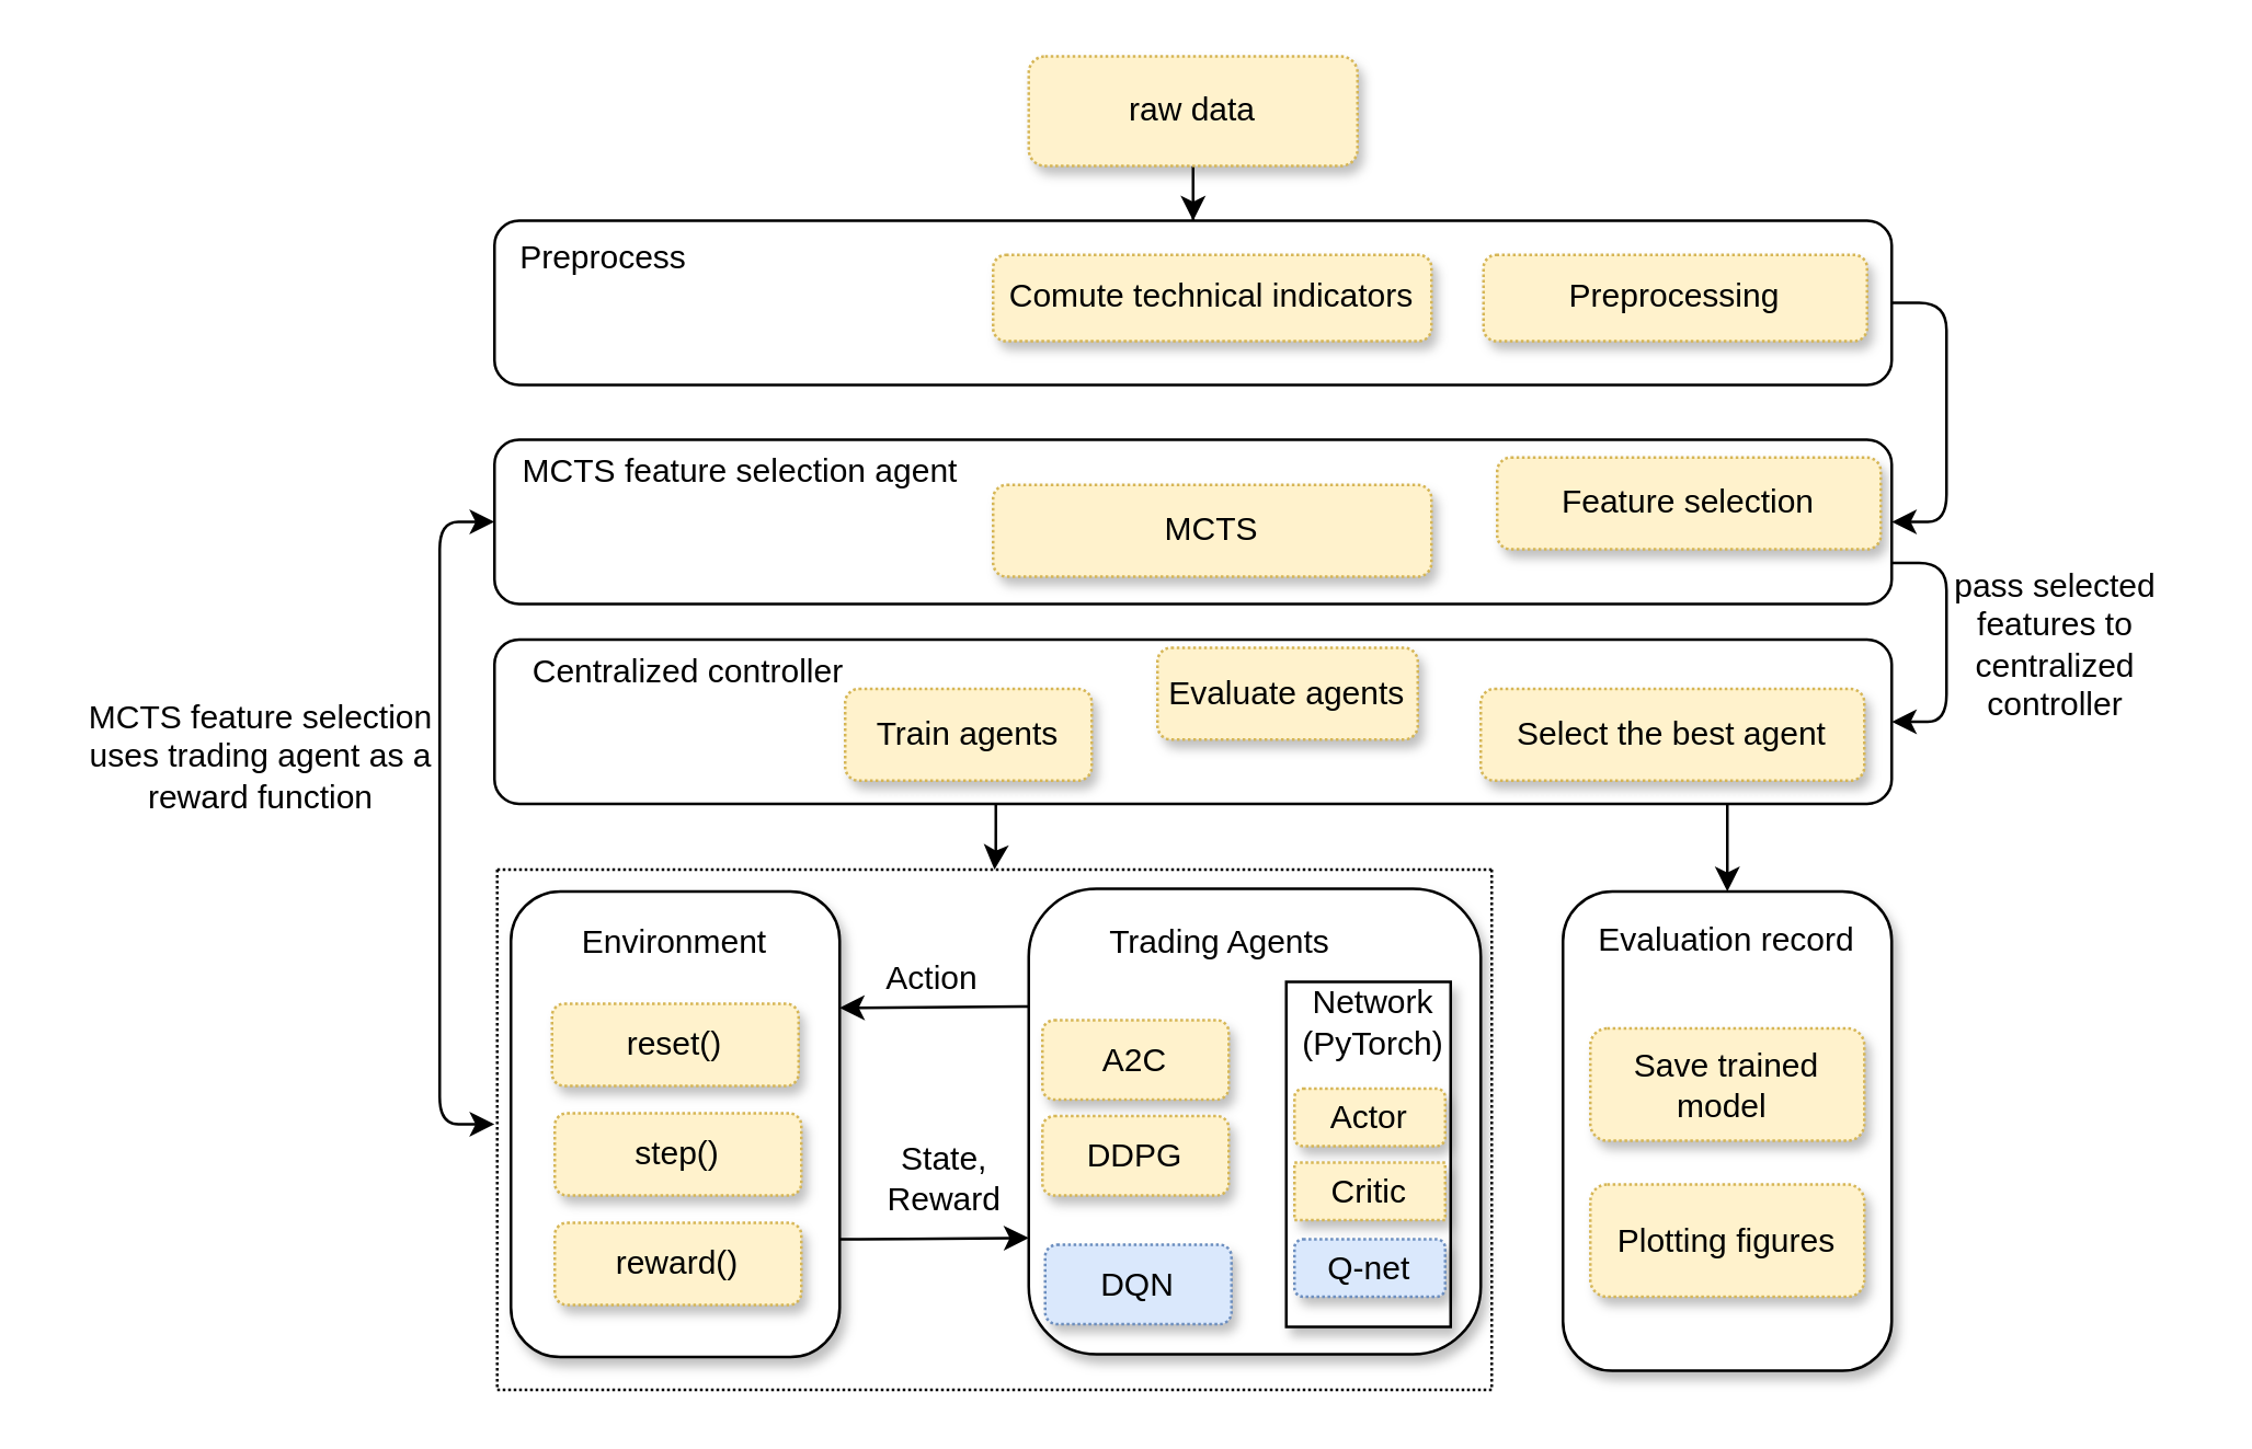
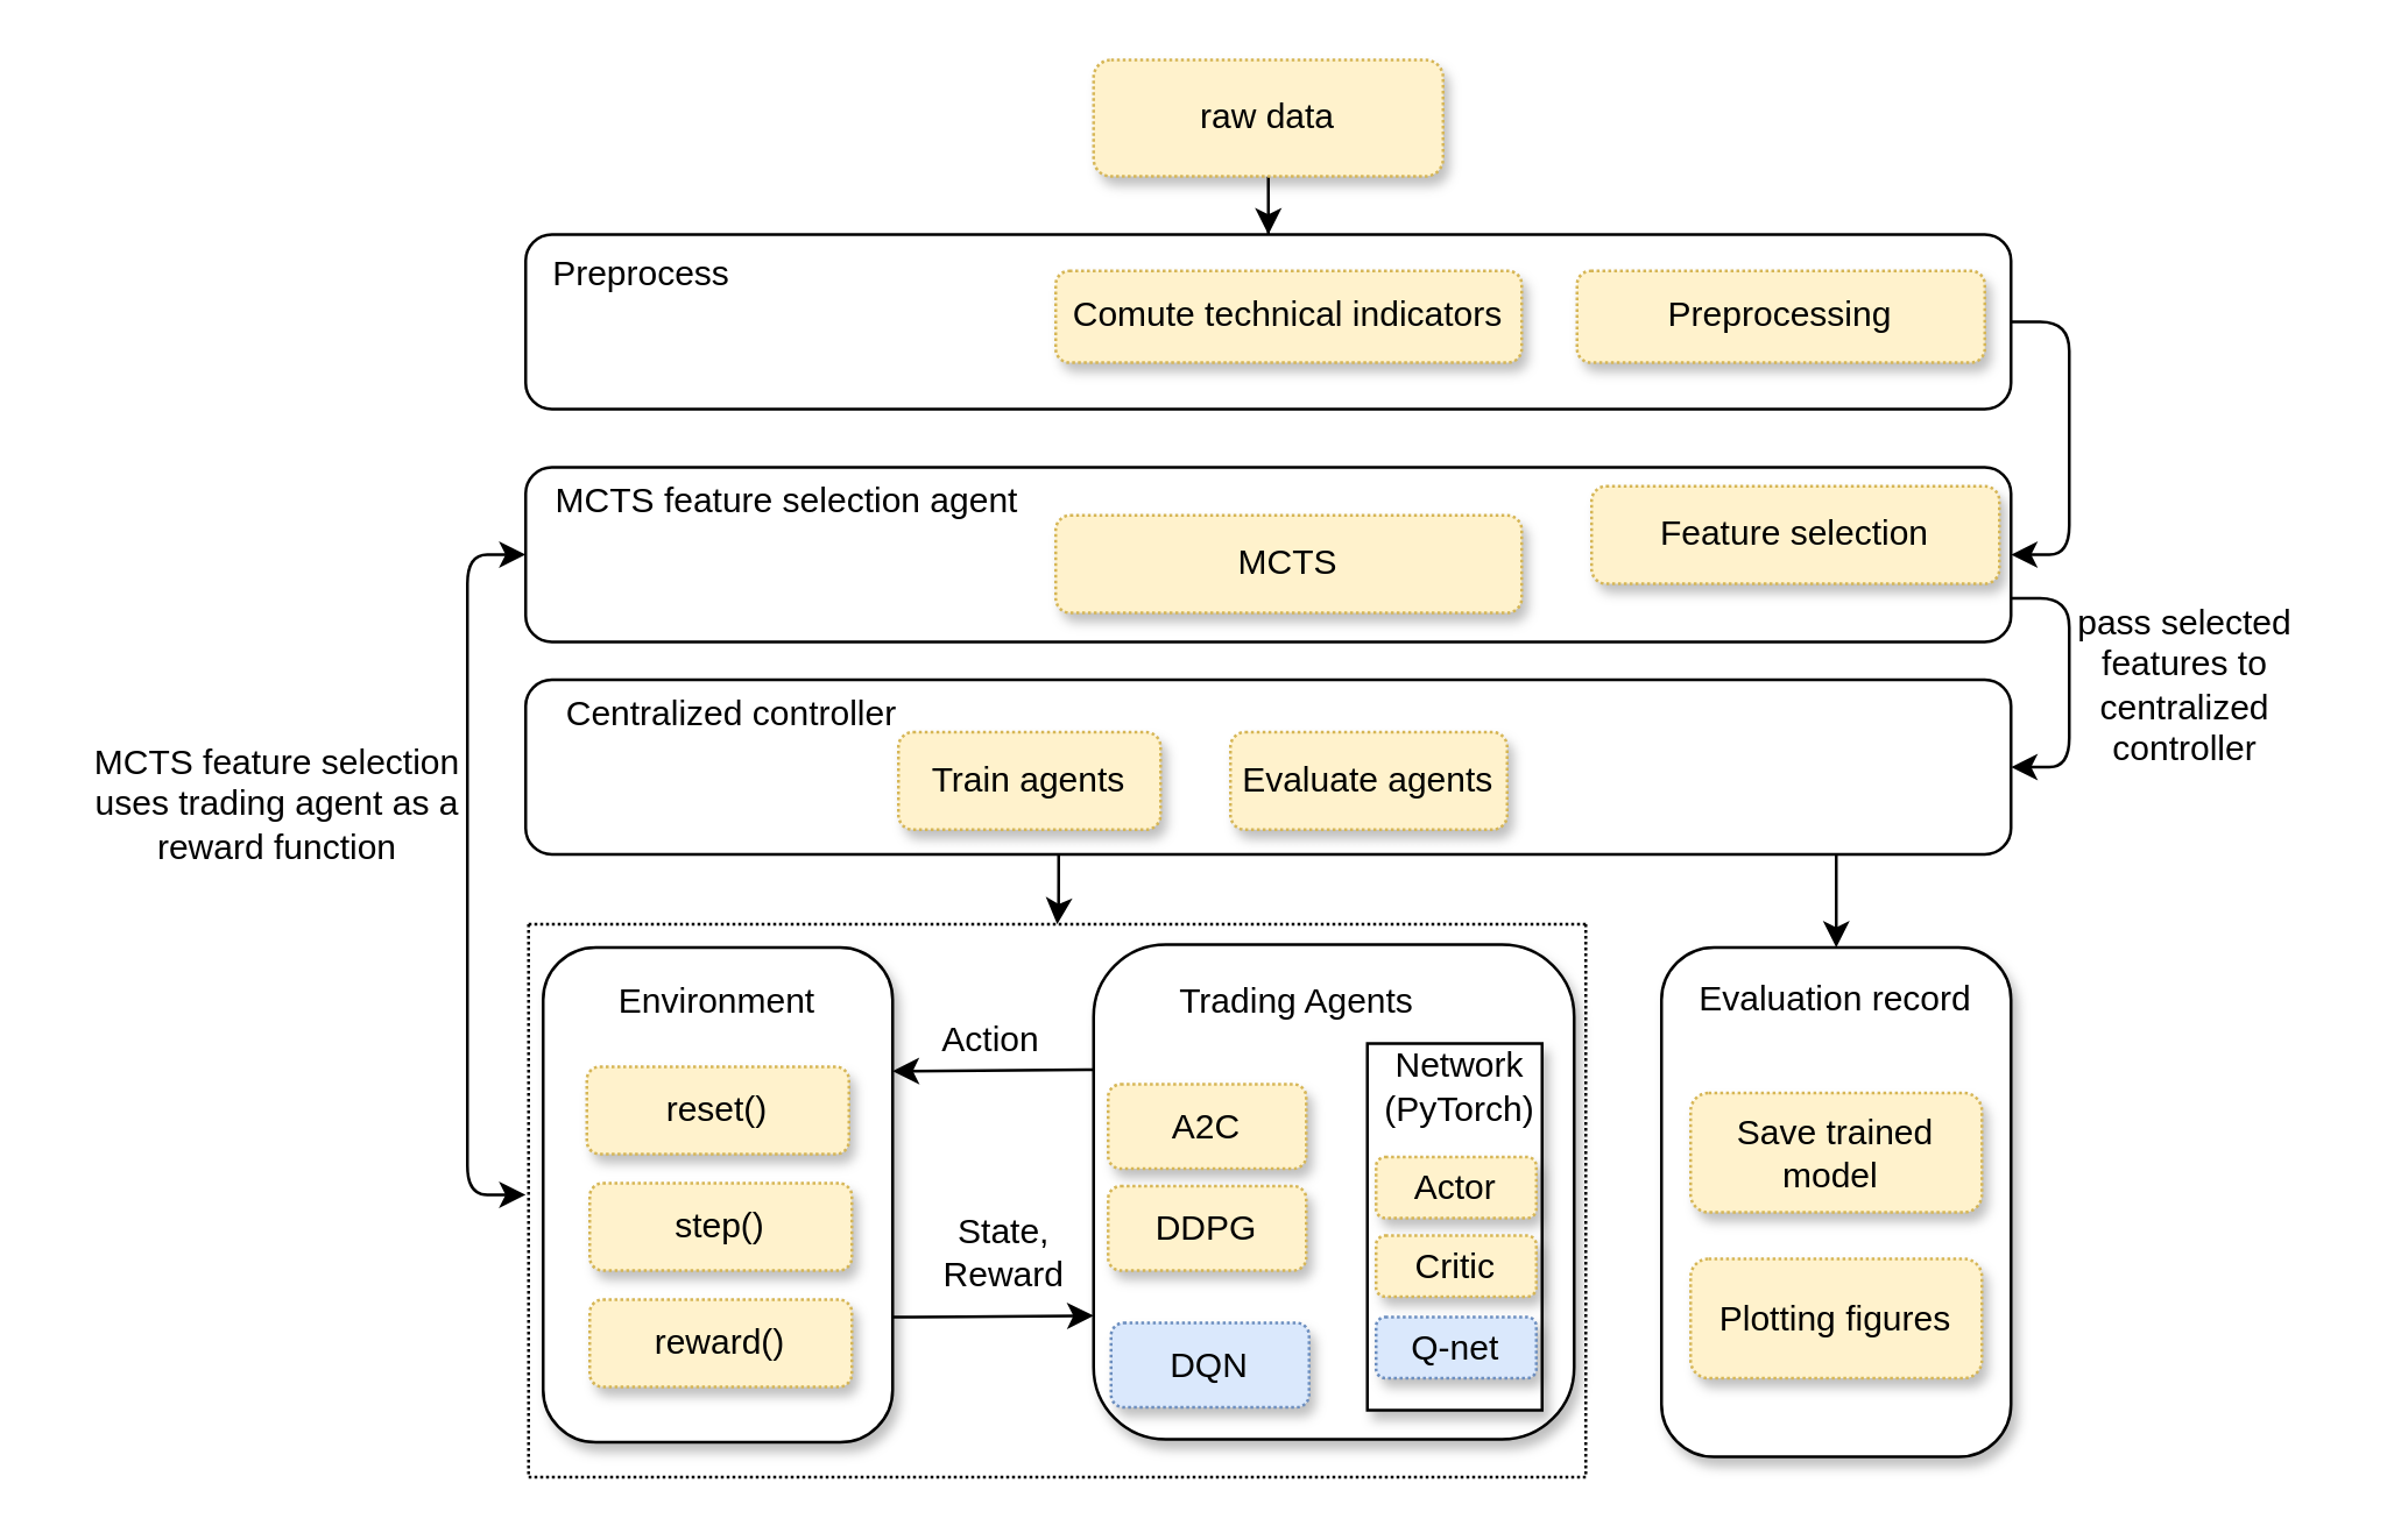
- <mxCell id="44" value="Evaluate agents" style="rounded=1;whiteSpace=wrap;html=1;shadow=1;glass=0;dashed=1;dashPattern=1 1;sketch=0;fillColor=#fff2cc;strokeColor=#d6b656;" vertex="1" parent="1"><mxGeometry x="422" y="236" width="95" height="33.5" as="geometry" /></mxCell>
+ <mxCell id="44" value="Evaluate agents" style="rounded=1;whiteSpace=wrap;html=1;shadow=1;glass=0;dashed=1;dashPattern=1 1;sketch=0;fillColor=#fff2cc;strokeColor=#d6b656;" vertex="1" parent="1"><mxGeometry x="422" y="251" width="95" height="33.5" as="geometry" /></mxCell>
- <mxCell id="45" value="Select the best agent" style="rounded=1;whiteSpace=wrap;html=1;shadow=1;glass=0;dashed=1;dashPattern=1 1;sketch=0;fillColor=#fff2cc;strokeColor=#d6b656;" vertex="1" parent="1"><mxGeometry x="540" y="251" width="140" height="33.5" as="geometry" /></mxCell>
- <mxCell id="31" value="Critic" style="whiteSpace=wrap;html=1;shadow=1;glass=0;sketch=0;fillColor=#fff2cc;strokeColor=#d6b656;dashed=1;dashPattern=1 1;rounded=0;" vertex="1" parent="1"><mxGeometry x="472" y="424" width="55" height="21" as="geometry" /></mxCell>
+ <mxCell id="31" value="Critic" style="rounded=1;whiteSpace=wrap;html=1;shadow=1;glass=0;sketch=0;fillColor=#fff2cc;strokeColor=#d6b656;dashed=1;dashPattern=1 1;" vertex="1" parent="1"><mxGeometry x="472" y="424" width="55" height="21" as="geometry" /></mxCell>
